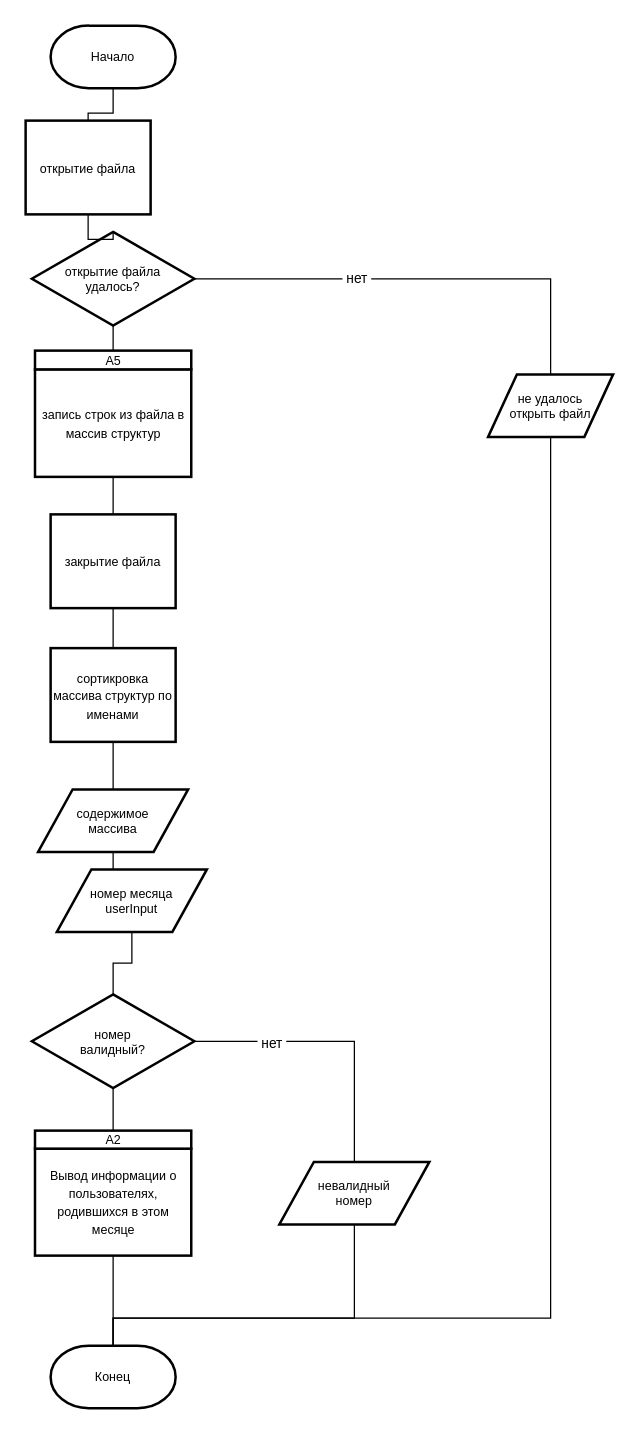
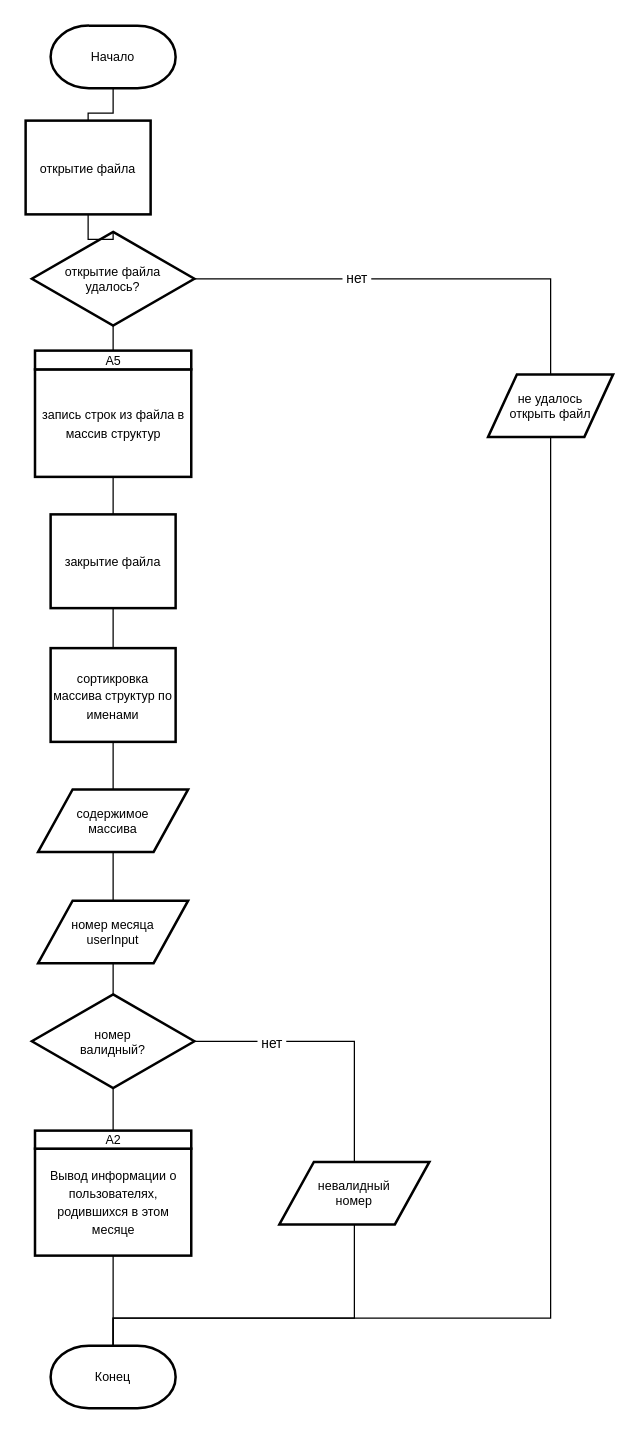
- <mxCell id="15" value="номер месяца &lt;br&gt;userInput" style="shape=parallelogram;html=1;strokeWidth=2;perimeter=parallelogramPerimeter;whiteSpace=wrap;rounded=0;arcSize=12;size=0.23;fontSize=10;" parent="1" vertex="1"><mxGeometry x="45" y="695" width="120" height="50" as="geometry" /></mxCell>
+ <mxCell id="15" value="номер месяца &lt;br&gt;userInput" style="shape=parallelogram;html=1;strokeWidth=2;perimeter=parallelogramPerimeter;whiteSpace=wrap;rounded=0;arcSize=12;size=0.23;fontSize=10;" parent="1" vertex="1"><mxGeometry x="30" y="720" width="120" height="50" as="geometry" /></mxCell>
